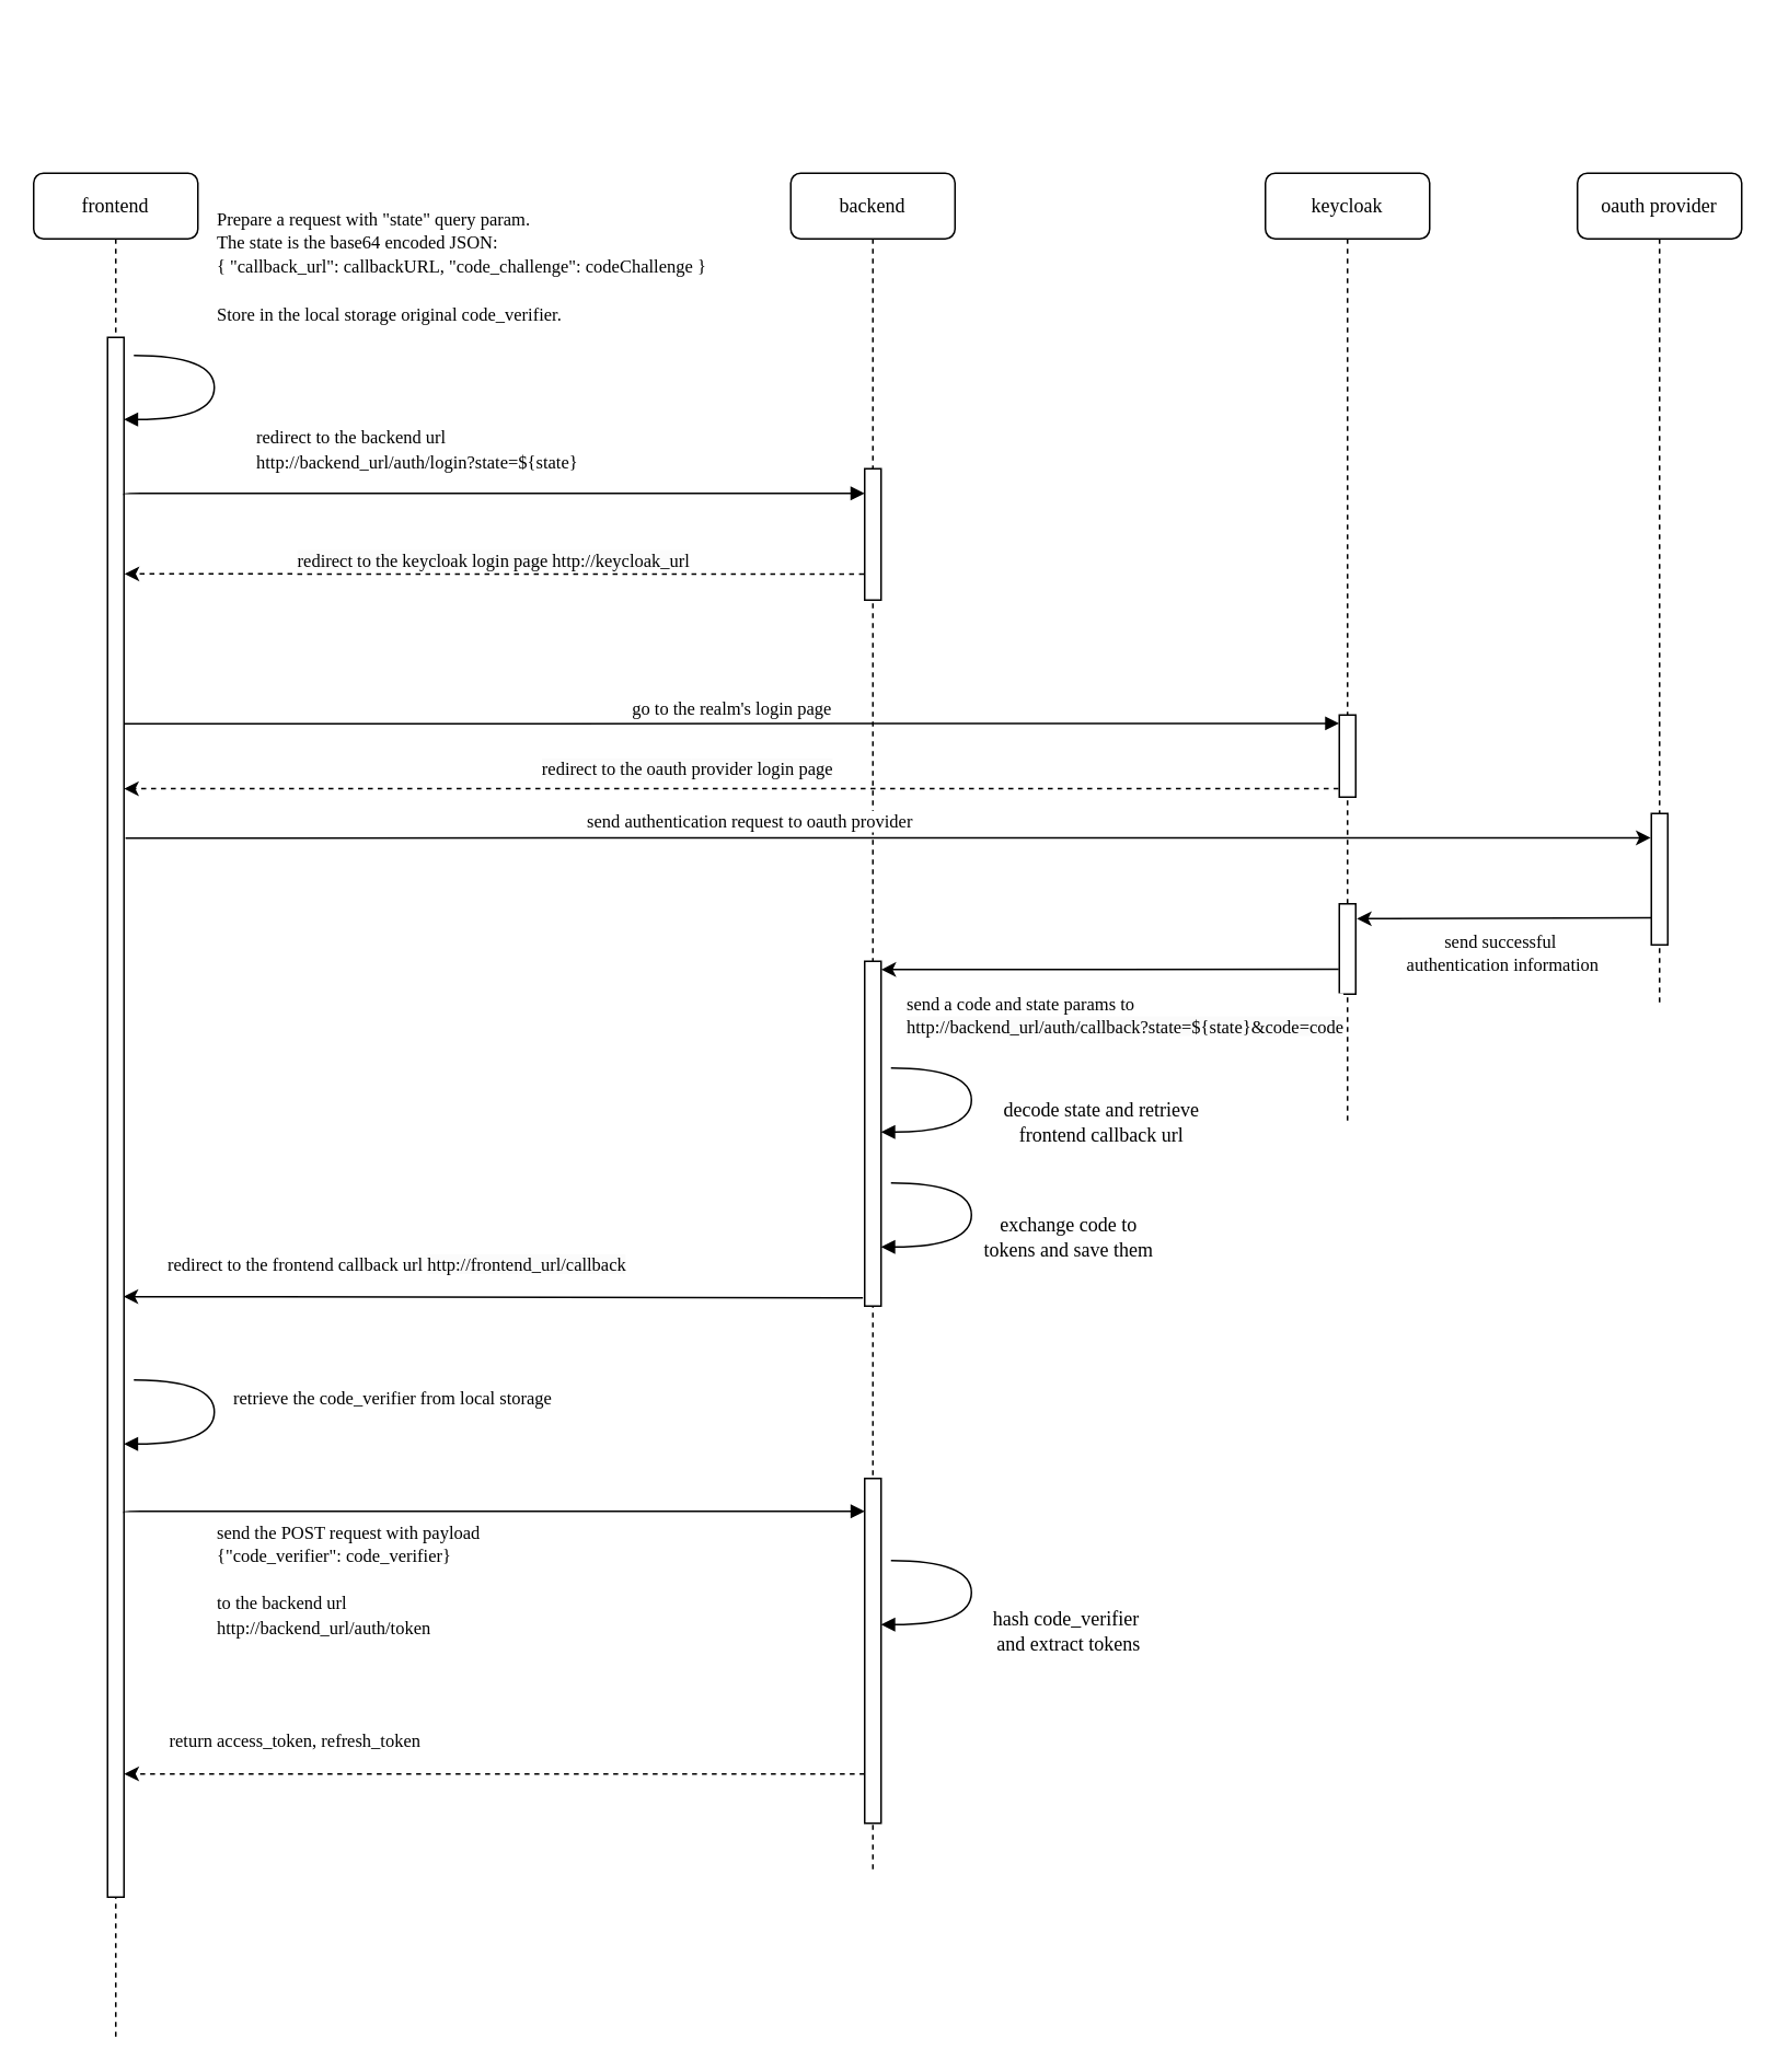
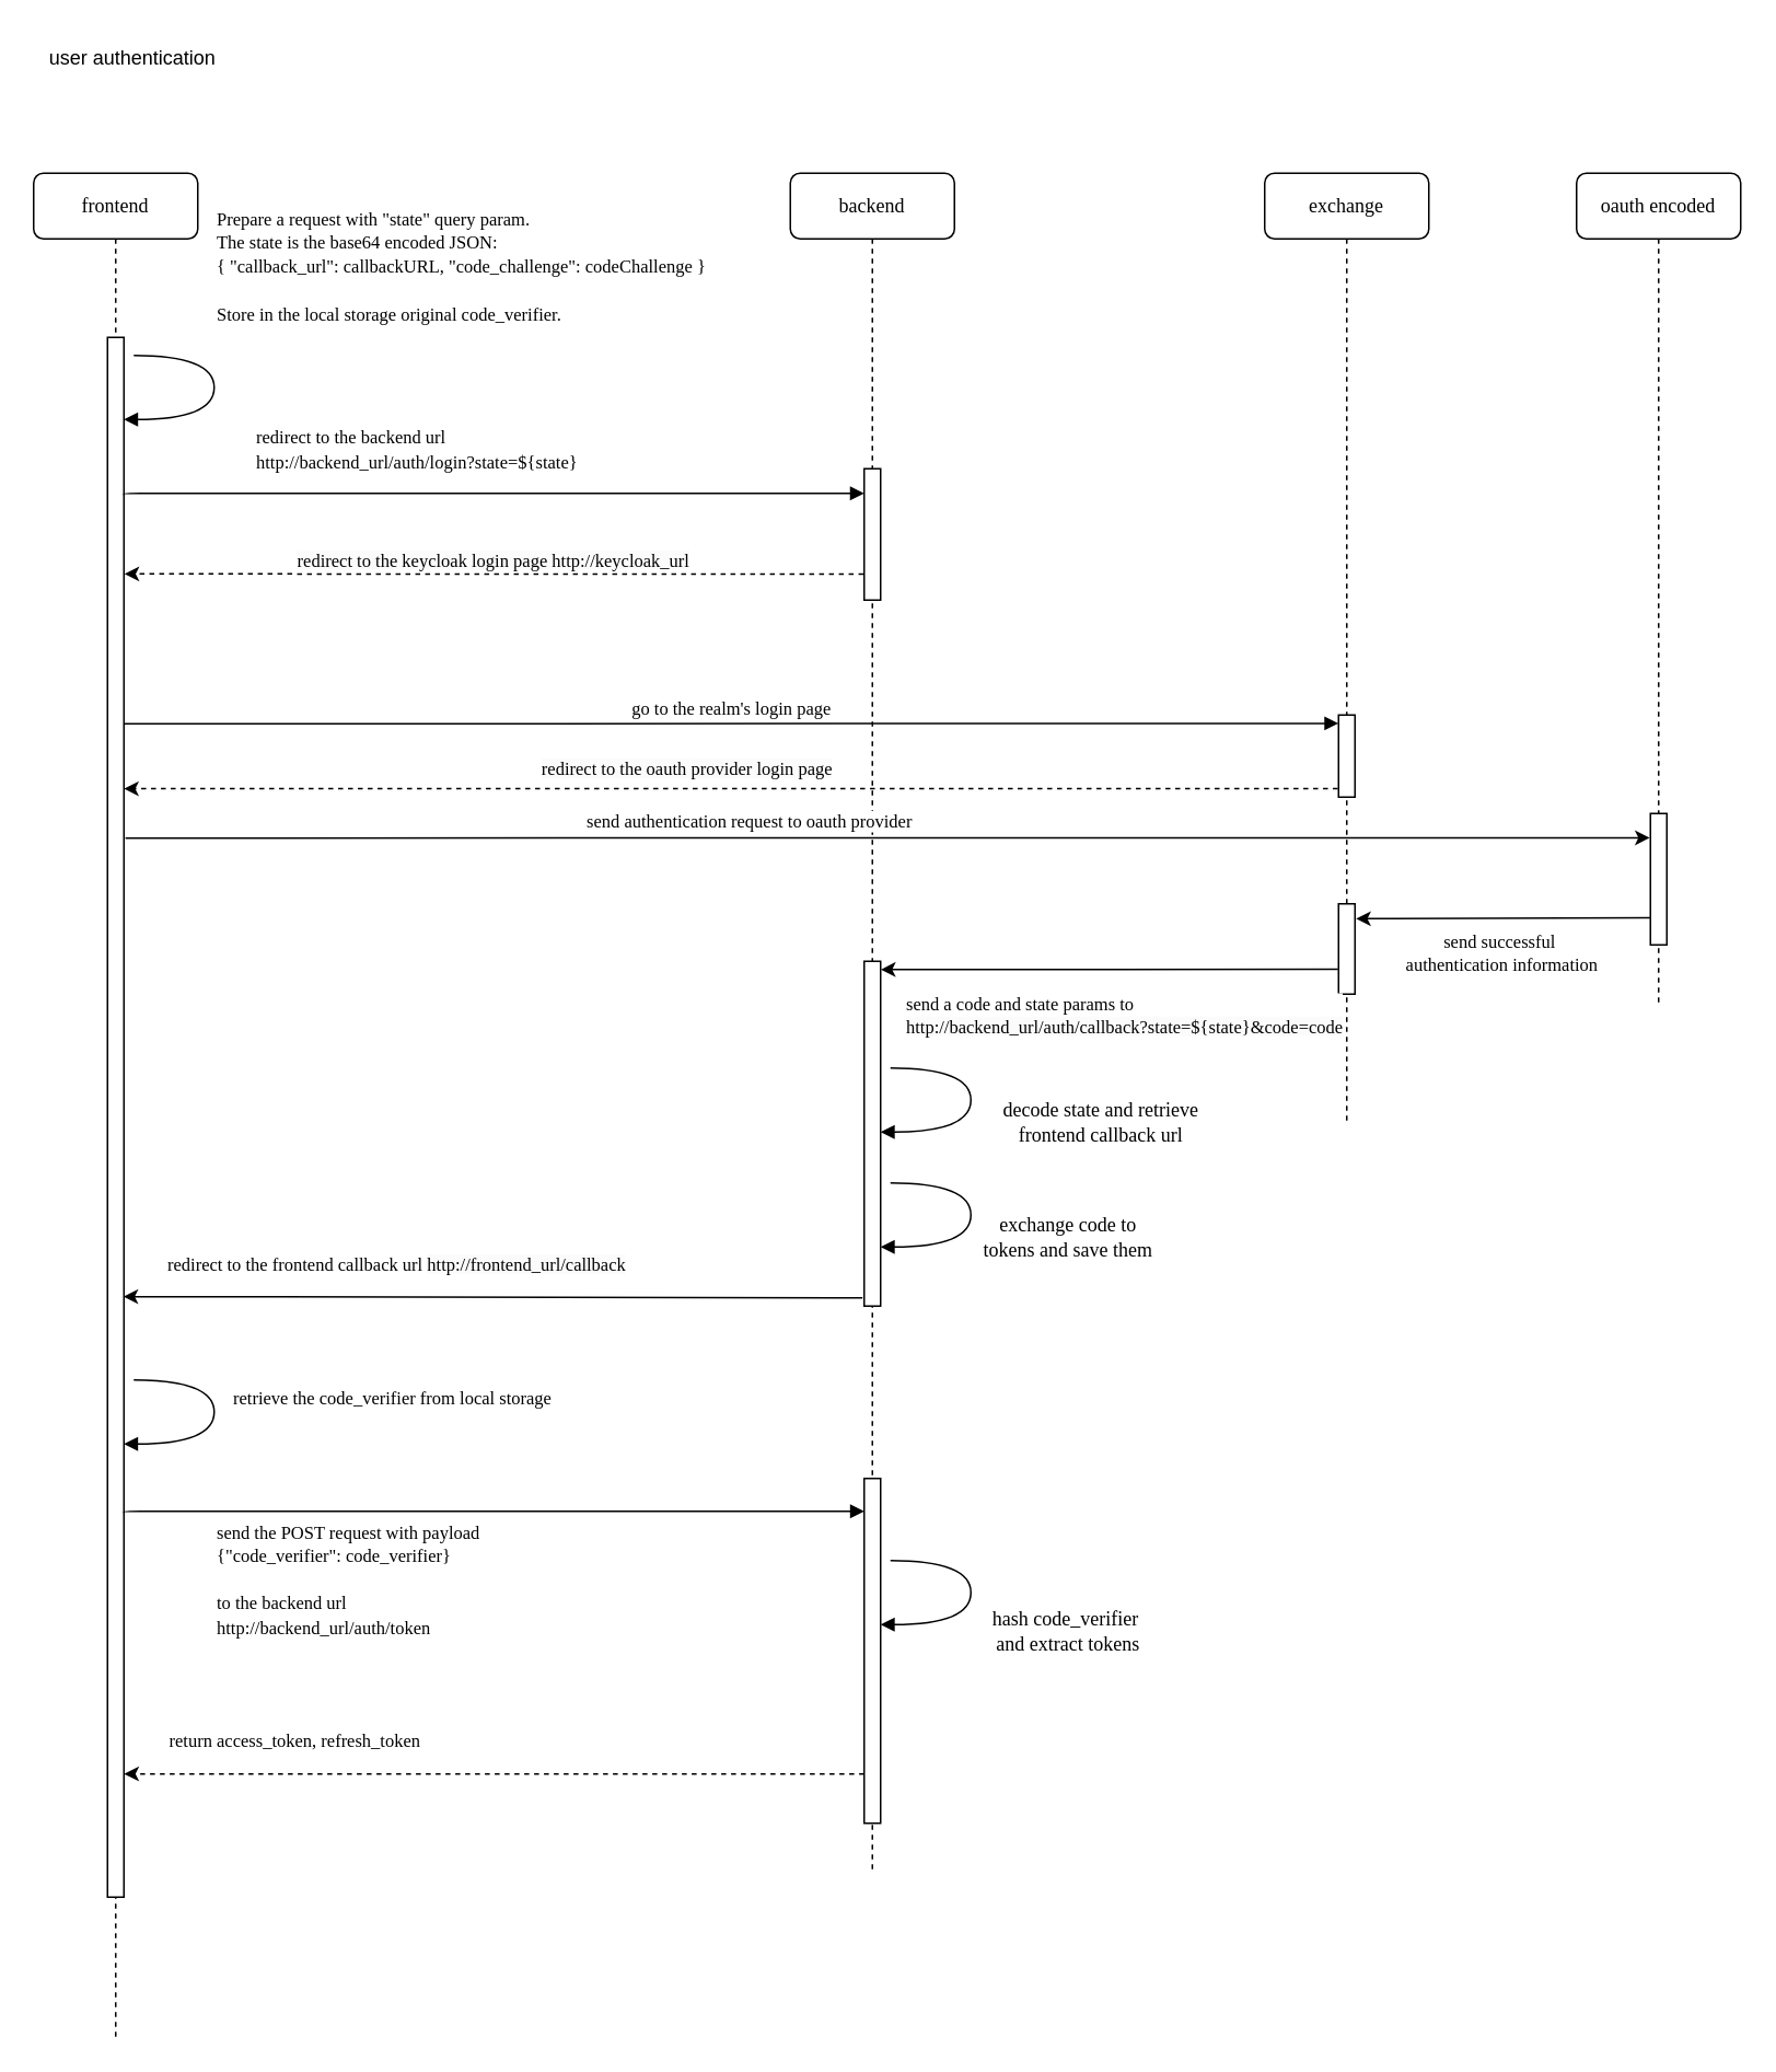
+ <mxCell id="19" value="user authentication" style="text;html=1;align=center;verticalAlign=middle;resizable=0;points=[];autosize=1;strokeColor=none;fillColor=none;" vertex="1" parent="1"><mxGeometry x="20" y="20" width="120" height="30" as="geometry" /></mxCell>
- <mxCell id="9" value="keycloak" style="shape=umlLifeline;perimeter=lifelinePerimeter;whiteSpace=wrap;html=1;container=1;collapsible=0;recursiveResize=0;outlineConnect=0;rounded=1;shadow=0;comic=0;labelBackgroundColor=none;strokeWidth=1;fontFamily=Verdana;fontSize=12;align=center;" vertex="1" parent="1"><mxGeometry x="770" y="105" width="100" height="580" as="geometry" /></mxCell>
+ <mxCell id="9" value="exchange" style="shape=umlLifeline;perimeter=lifelinePerimeter;whiteSpace=wrap;html=1;container=1;collapsible=0;recursiveResize=0;outlineConnect=0;rounded=1;shadow=0;comic=0;labelBackgroundColor=none;strokeWidth=1;fontFamily=Verdana;fontSize=12;align=center;" vertex="1" parent="1"><mxGeometry x="770" y="105" width="100" height="580" as="geometry" /></mxCell>
- <mxCell id="12" value="oauth provider" style="shape=umlLifeline;perimeter=lifelinePerimeter;whiteSpace=wrap;html=1;container=1;collapsible=0;recursiveResize=0;outlineConnect=0;rounded=1;shadow=0;comic=0;labelBackgroundColor=none;strokeWidth=1;fontFamily=Verdana;fontSize=12;align=center;" vertex="1" parent="1"><mxGeometry x="960" y="105" width="100" height="505" as="geometry" /></mxCell>
+ <mxCell id="12" value="oauth encoded" style="shape=umlLifeline;perimeter=lifelinePerimeter;whiteSpace=wrap;html=1;container=1;collapsible=0;recursiveResize=0;outlineConnect=0;rounded=1;shadow=0;comic=0;labelBackgroundColor=none;strokeWidth=1;fontFamily=Verdana;fontSize=12;align=center;" vertex="1" parent="1"><mxGeometry x="960" y="105" width="100" height="505" as="geometry" /></mxCell>
